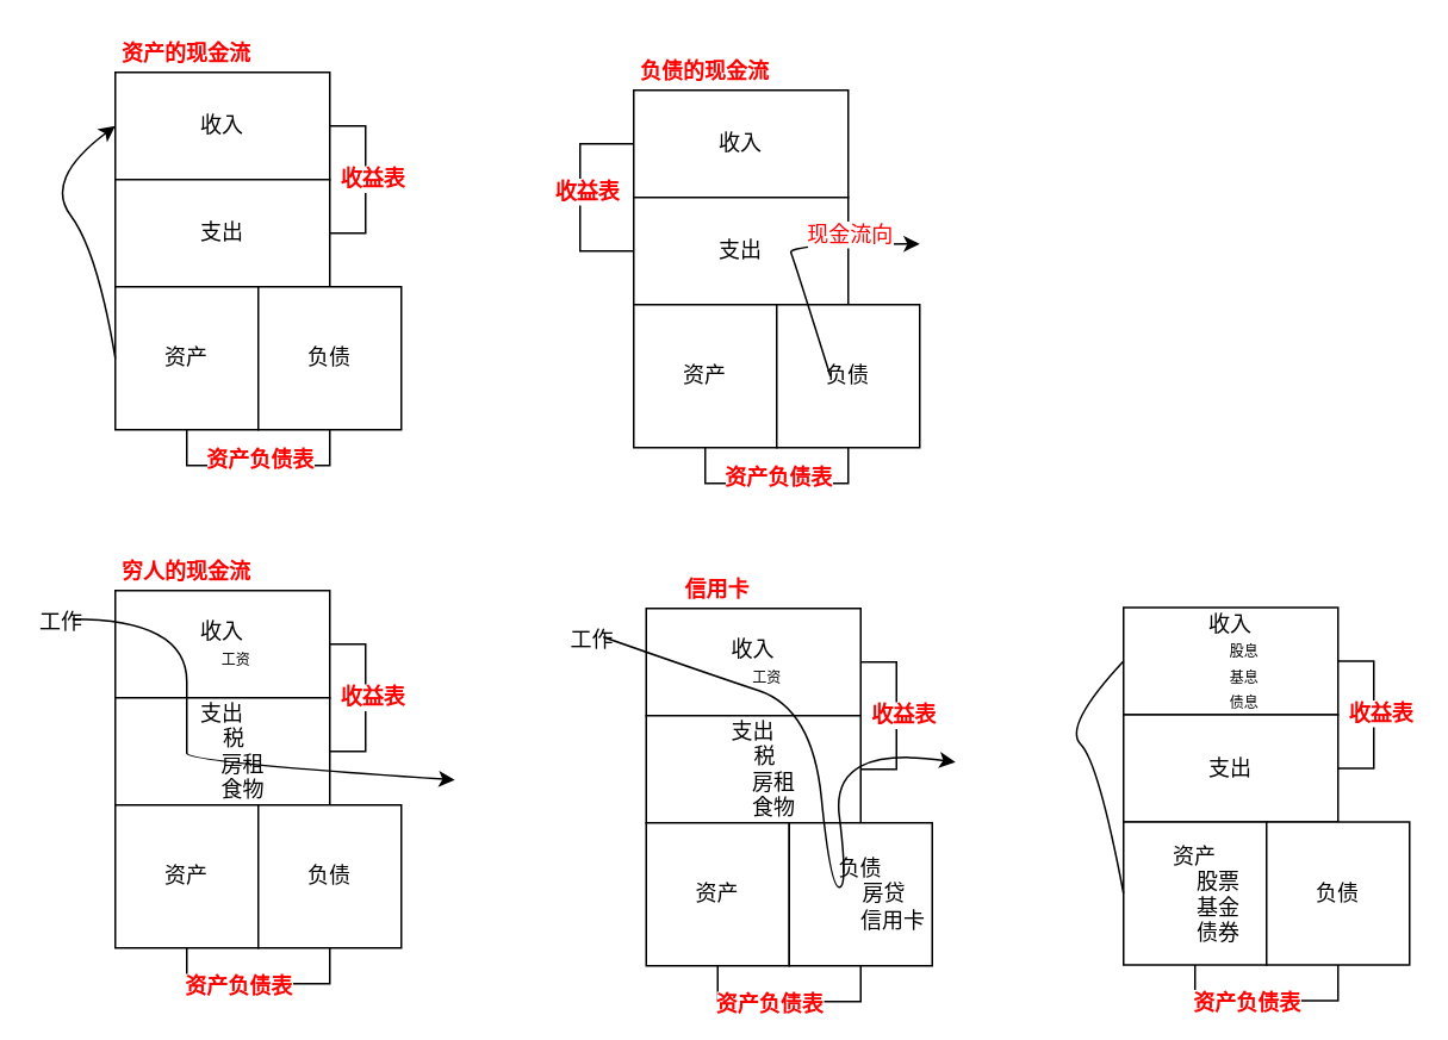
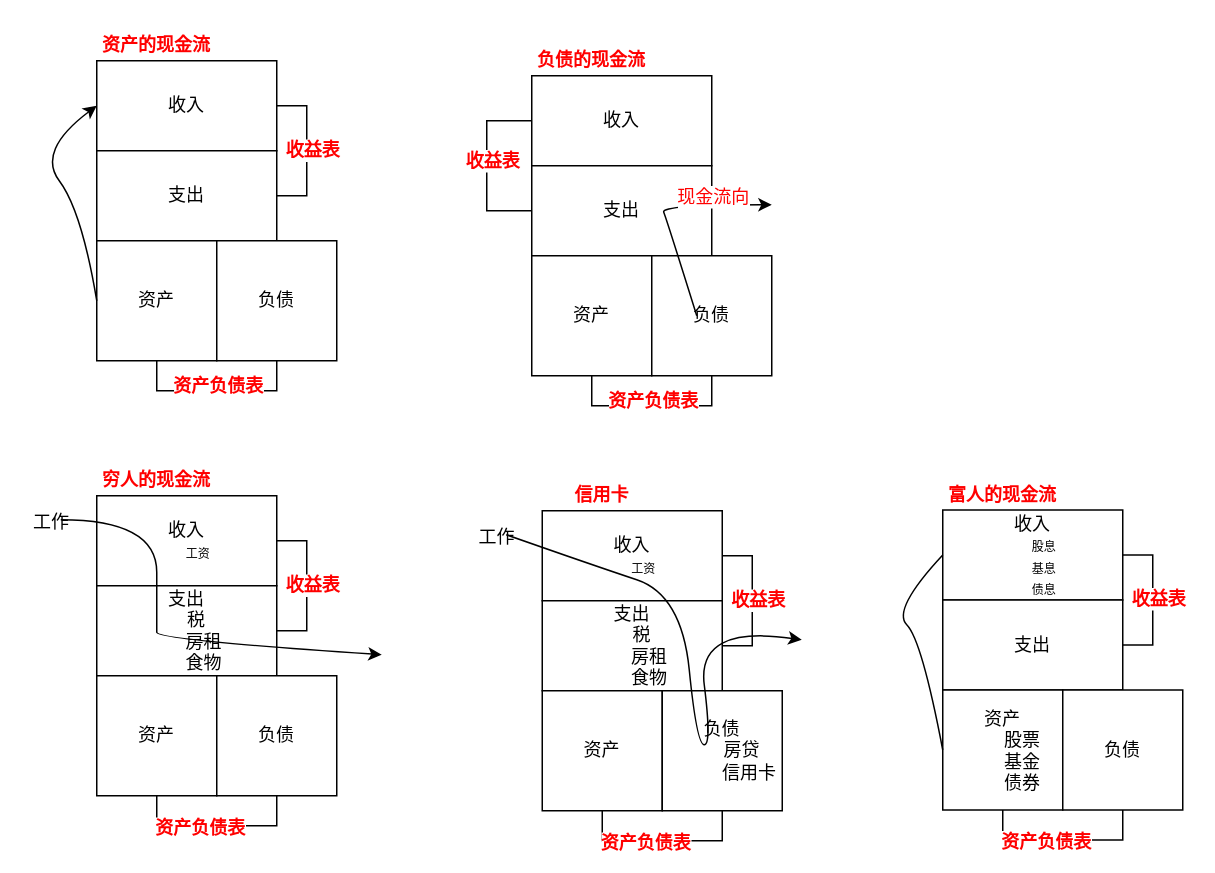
+ <mxCell id="53" value="&lt;b&gt;&lt;font color=&quot;#ff0000&quot;&gt;富人的现金流&lt;/font&gt;&lt;/b&gt;" style="text;html=1;strokeColor=none;fillColor=none;align=center;verticalAlign=middle;whiteSpace=wrap;rounded=0;" parent="1" vertex="1"><mxGeometry x="628" y="319.5" width="80" height="20" as="geometry" /></mxCell>
